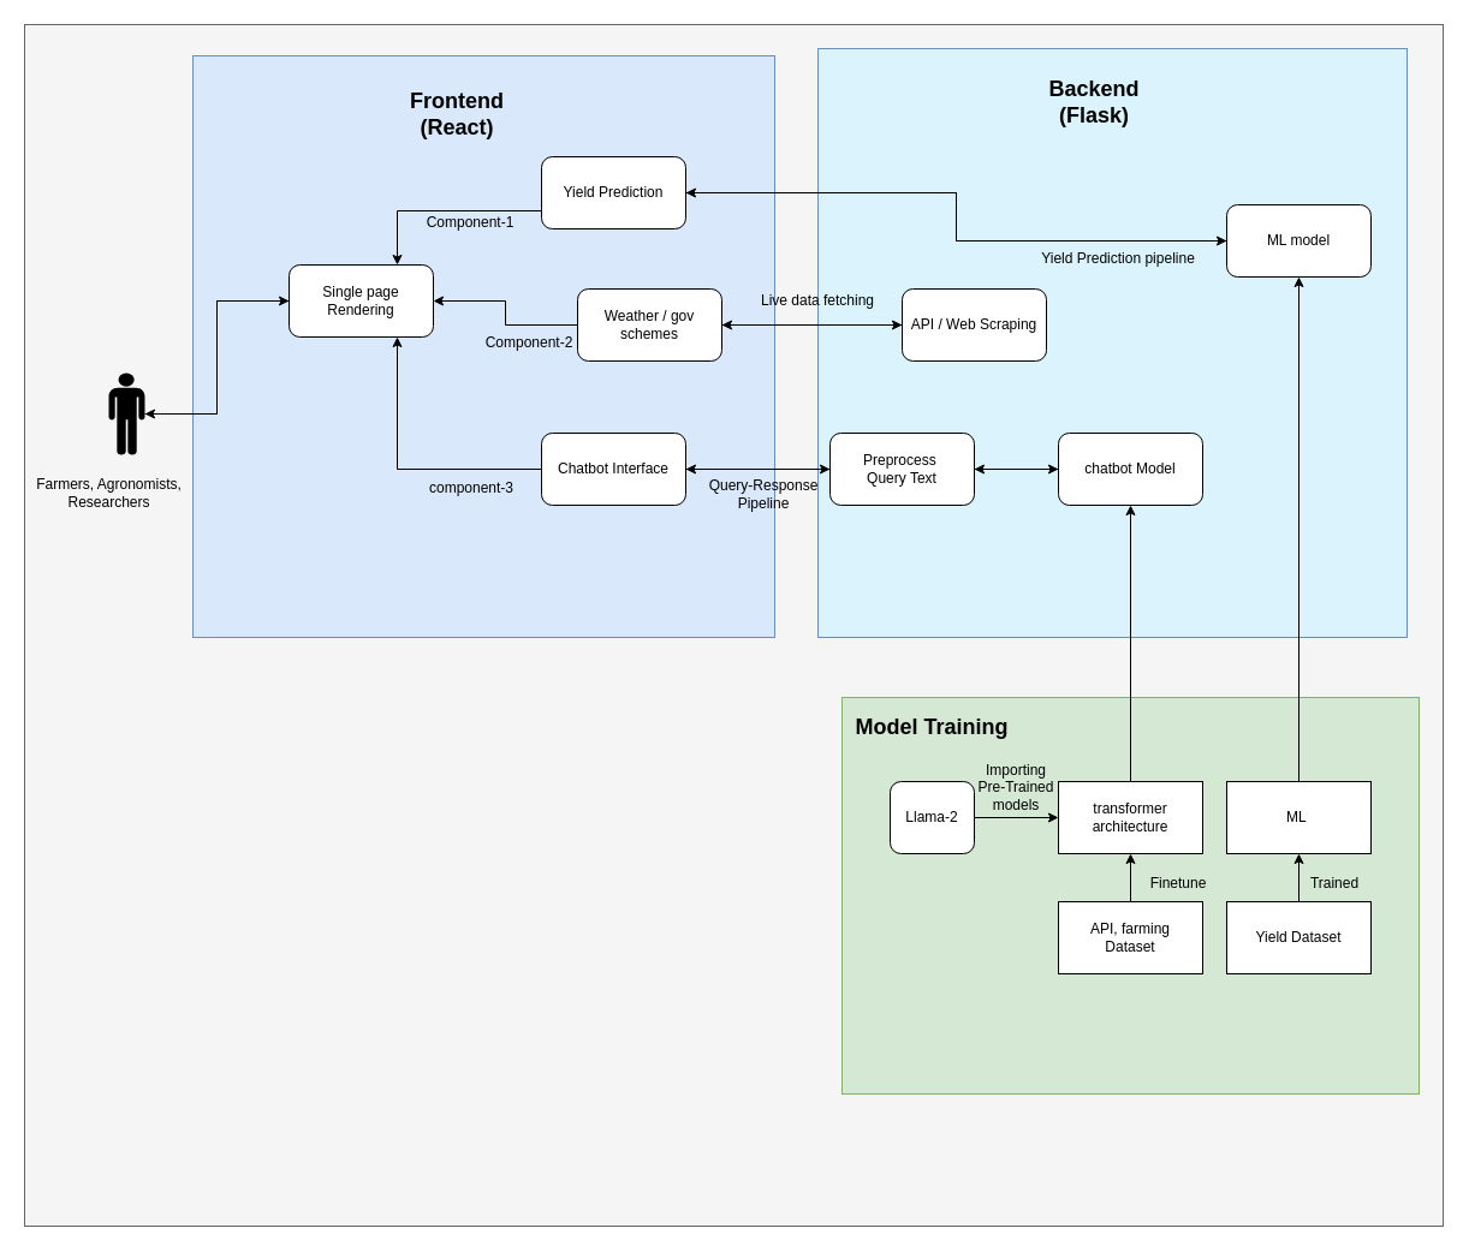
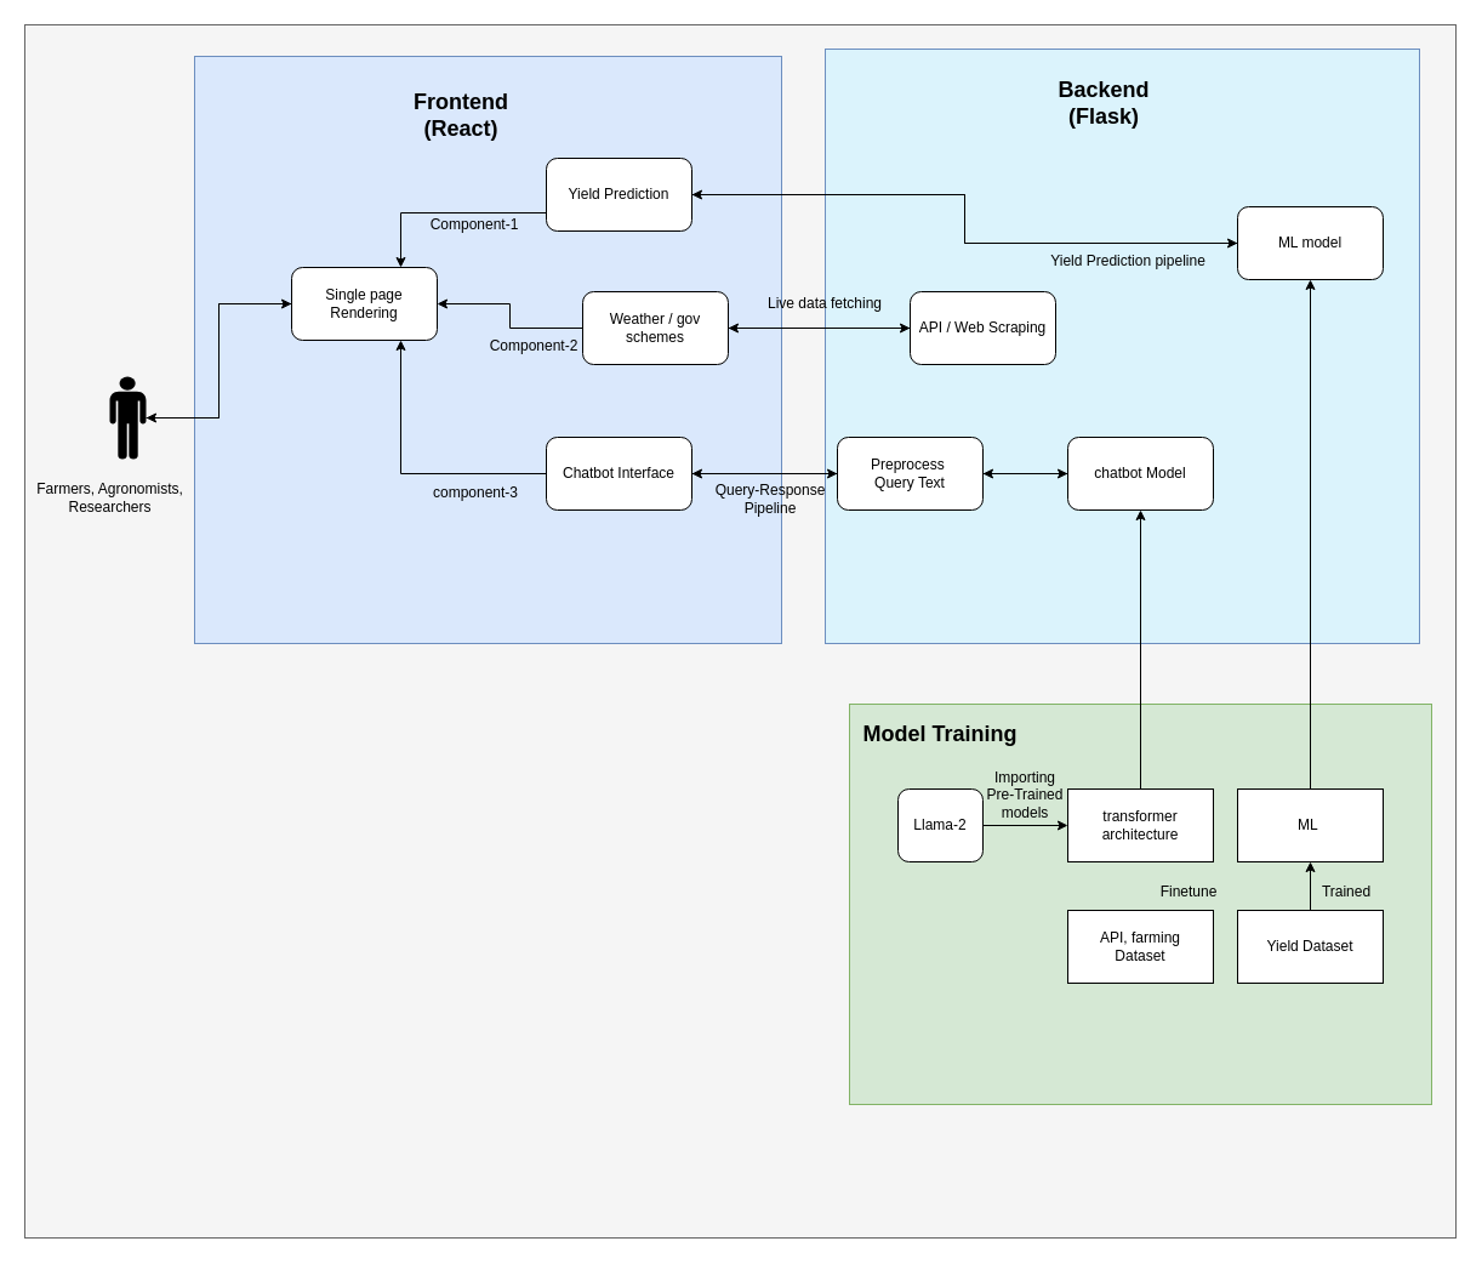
- <mxCell id="26" style="edgeStyle=orthogonalEdgeStyle;rounded=0;orthogonalLoop=1;jettySize=auto;html=1;exitX=0.5;exitY=0;exitDx=0;exitDy=0;entryX=0.5;entryY=1;entryDx=0;entryDy=0;" edge="1" parent="1" source="27" target="23"><mxGeometry relative="1" as="geometry" /></mxCell>
